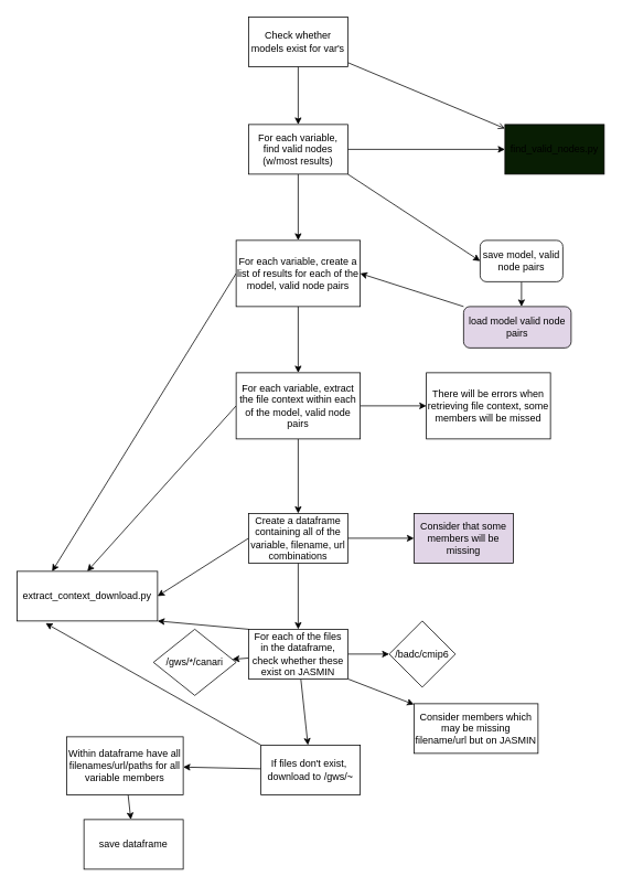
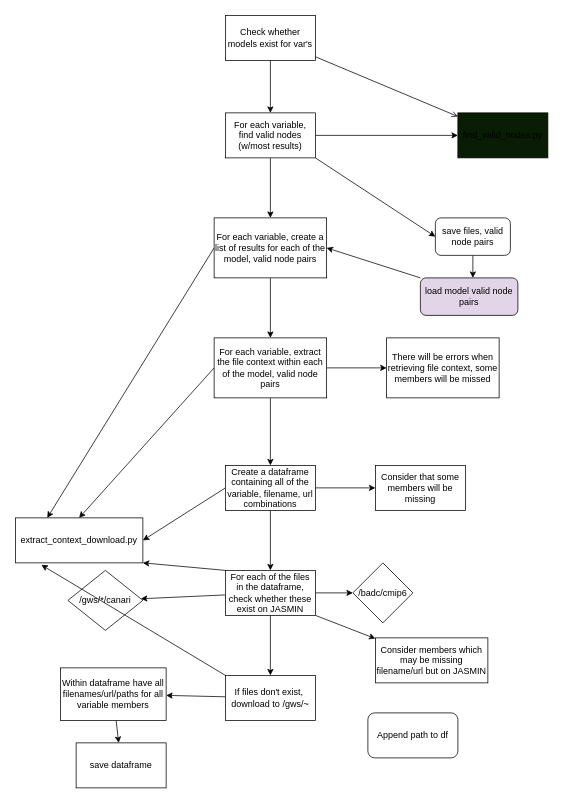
- <mxCell id="41" value="save model, valid node pairs" style="rounded=1;whiteSpace=wrap;html=1;" parent="1" vertex="1"><mxGeometry x="580" y="290" width="100" height="50" as="geometry" /></mxCell>
+ <mxCell id="41" value="save files, valid node pairs" style="rounded=1;whiteSpace=wrap;html=1;" parent="1" vertex="1"><mxGeometry x="580" y="290" width="100" height="50" as="geometry" /></mxCell>
- <mxCell id="21" value="Consider that some members will be missing" style="whiteSpace=wrap;html=1;rounded=0;fillColor=#e1d5e7;" parent="1" vertex="1"><mxGeometry x="500" y="620" width="120" height="60" as="geometry" /></mxCell>
+ <mxCell id="21" value="Consider that some members will be missing" style="whiteSpace=wrap;html=1;rounded=0;" parent="1" vertex="1"><mxGeometry x="500" y="620" width="120" height="60" as="geometry" /></mxCell>
- <mxCell id="29" value="/gws/*/canari" style="rhombus;whiteSpace=wrap;html=1;rounded=0;" parent="1" vertex="1"><mxGeometry x="185" y="760" width="100" height="80" as="geometry" /></mxCell>
+ <mxCell id="29" value="/gws/*/canari" style="rhombus;whiteSpace=wrap;html=1;rounded=0;" parent="1" vertex="1"><mxGeometry x="90" y="760" width="100" height="80" as="geometry" /></mxCell>
- <mxCell id="32" value="If files don't exist,&amp;nbsp; download to /gws/~" style="whiteSpace=wrap;html=1;rounded=0;" parent="1" vertex="1"><mxGeometry x="315" y="900" width="120" height="60" as="geometry" /></mxCell>
+ <mxCell id="32" value="If files don't exist,&amp;nbsp; download to /gws/~" style="whiteSpace=wrap;html=1;rounded=0;" parent="1" vertex="1"><mxGeometry x="300" y="900" width="120" height="60" as="geometry" /></mxCell>
+ <mxCell id="36" value="Append path to df" style="rounded=1;whiteSpace=wrap;html=1;" parent="1" vertex="1"><mxGeometry x="490" y="950" width="120" height="60" as="geometry" /></mxCell>
